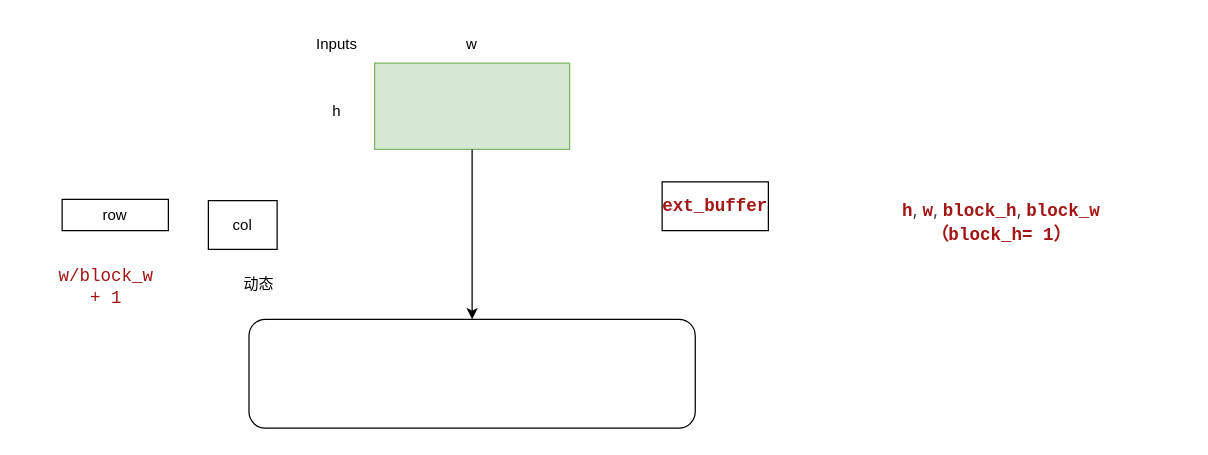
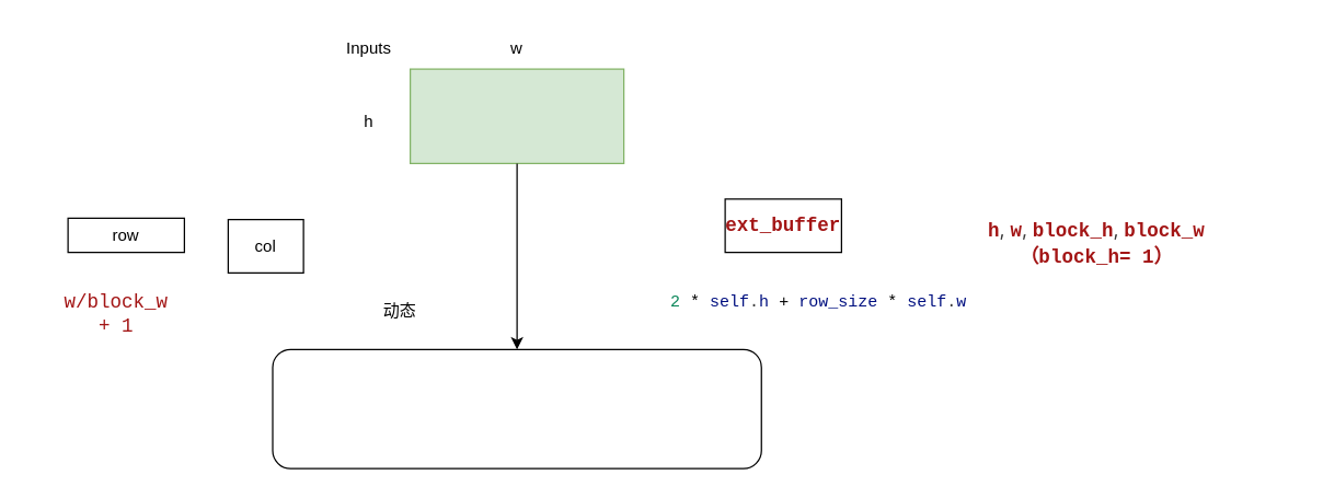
+ <mxCell id="11" value="&lt;div style=&quot;color: rgb(59, 59, 59); background-color: rgb(255, 255, 255); font-family: Menlo, Monaco, &amp;quot;Courier New&amp;quot;, monospace; line-height: 18px; white-space-collapse: preserve;&quot;&gt;&lt;span style=&quot;color: #098658;&quot;&gt;2&lt;/span&gt; &lt;span style=&quot;color: #000000;&quot;&gt;*&lt;/span&gt; &lt;span style=&quot;color: #001080;&quot;&gt;self&lt;/span&gt;.&lt;span style=&quot;color: #001080;&quot;&gt;h&lt;/span&gt; &lt;span style=&quot;color: #000000;&quot;&gt;+&lt;/span&gt; &lt;span style=&quot;color: #001080;&quot;&gt;row_size&lt;/span&gt; &lt;span style=&quot;color: #000000;&quot;&gt;*&lt;/span&gt; &lt;span style=&quot;color: #001080;&quot;&gt;self&lt;/span&gt;.&lt;span style=&quot;color: #001080;&quot;&gt;w&lt;/span&gt;&lt;/div&gt;" style="text;html=1;align=center;verticalAlign=middle;resizable=0;points=[];autosize=1;strokeColor=none;fillColor=none;" vertex="1" parent="1"><mxGeometry x="479" y="205" width="235" height="30" as="geometry" /></mxCell>
- <mxCell id="13" value="动态" style="text;html=1;align=center;verticalAlign=middle;resizable=0;points=[];autosize=1;strokeColor=none;fillColor=none;" vertex="1" parent="1"><mxGeometry x="185" y="214" width="42" height="26" as="geometry" /></mxCell>
+ <mxCell id="13" value="动态" style="text;html=1;align=center;verticalAlign=middle;resizable=0;points=[];autosize=1;strokeColor=none;fillColor=none;" vertex="1" parent="1"><mxGeometry x="270" y="214" width="42" height="26" as="geometry" /></mxCell>
